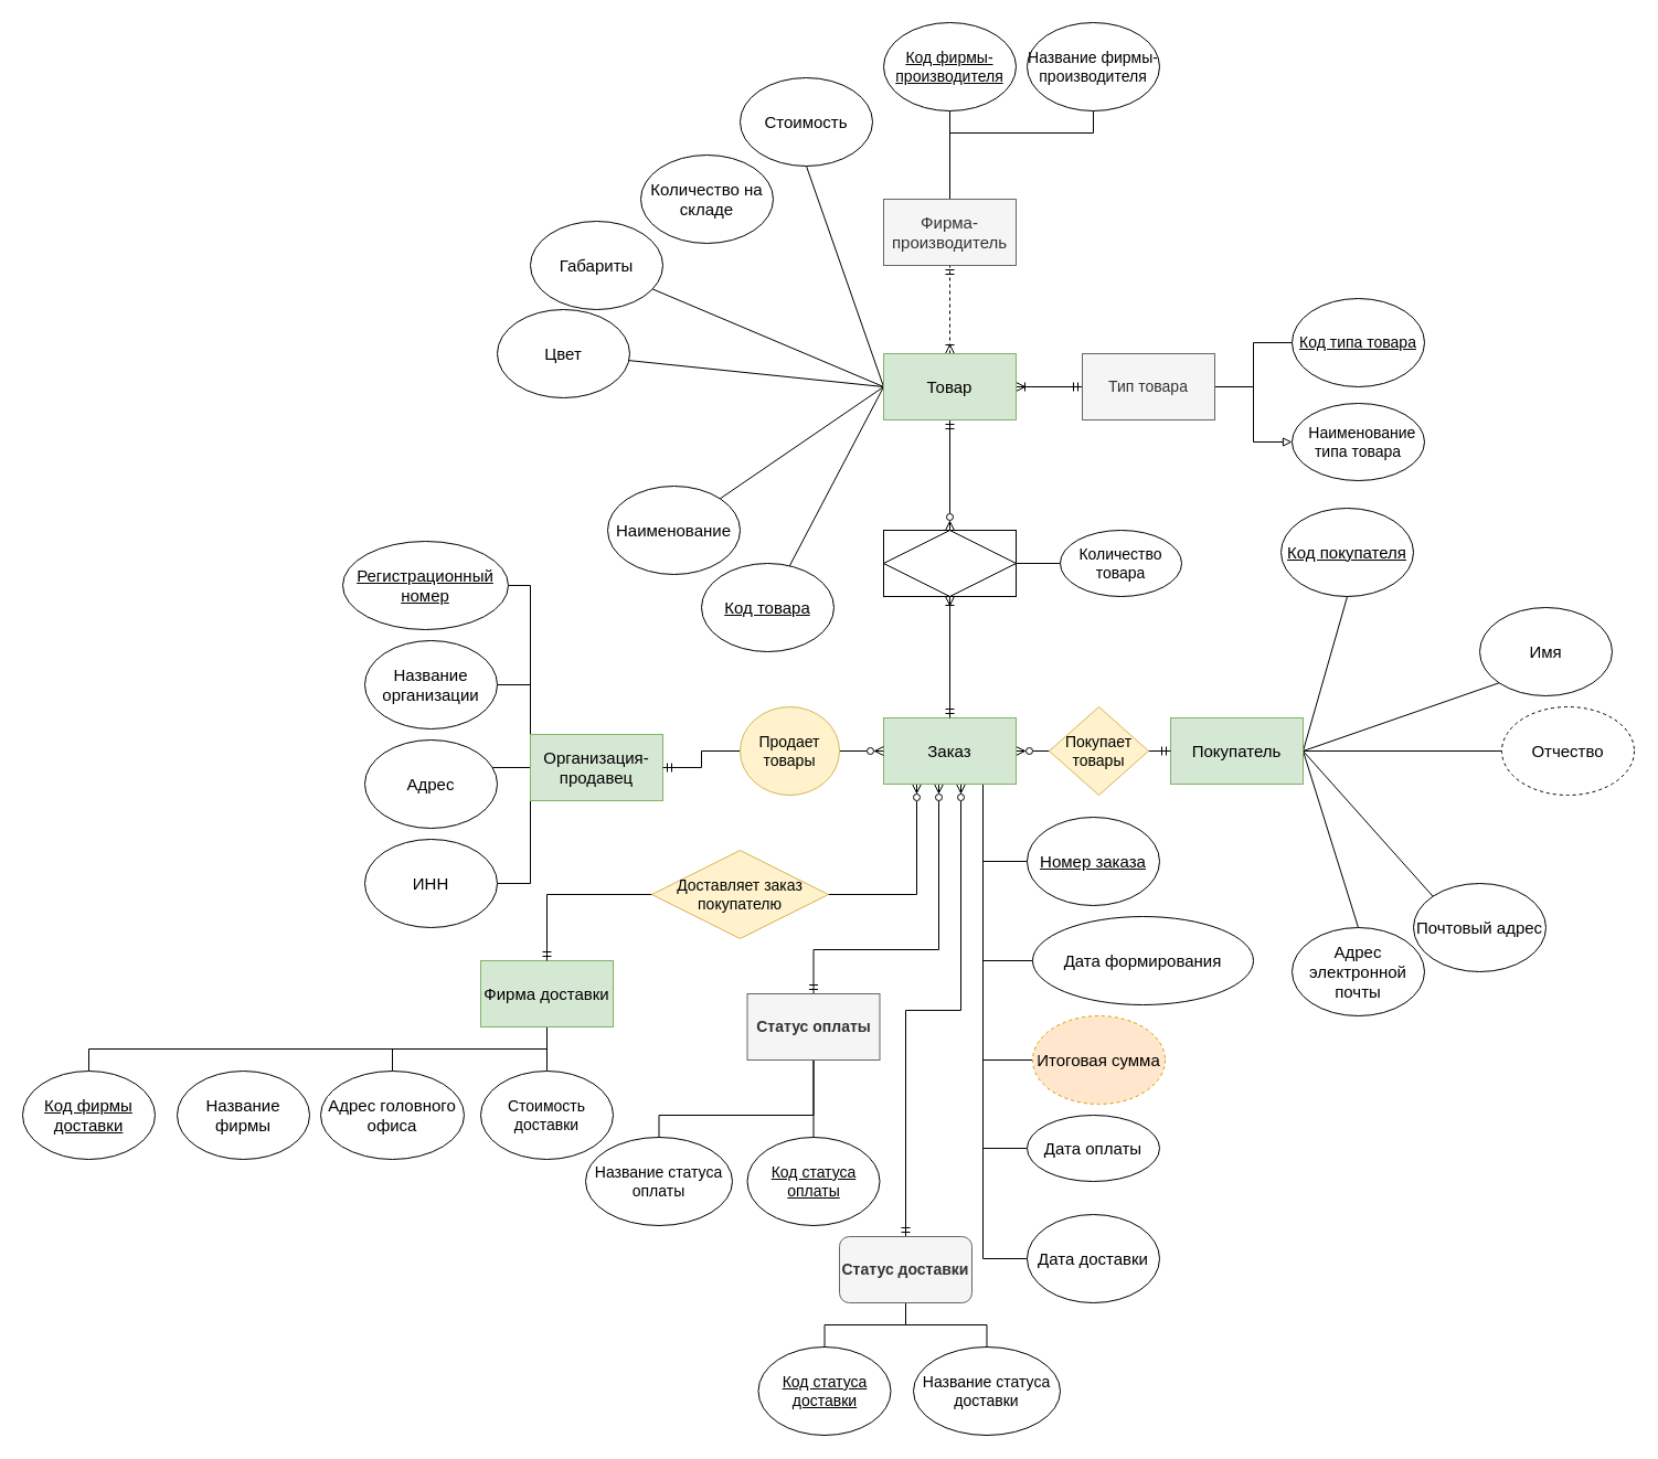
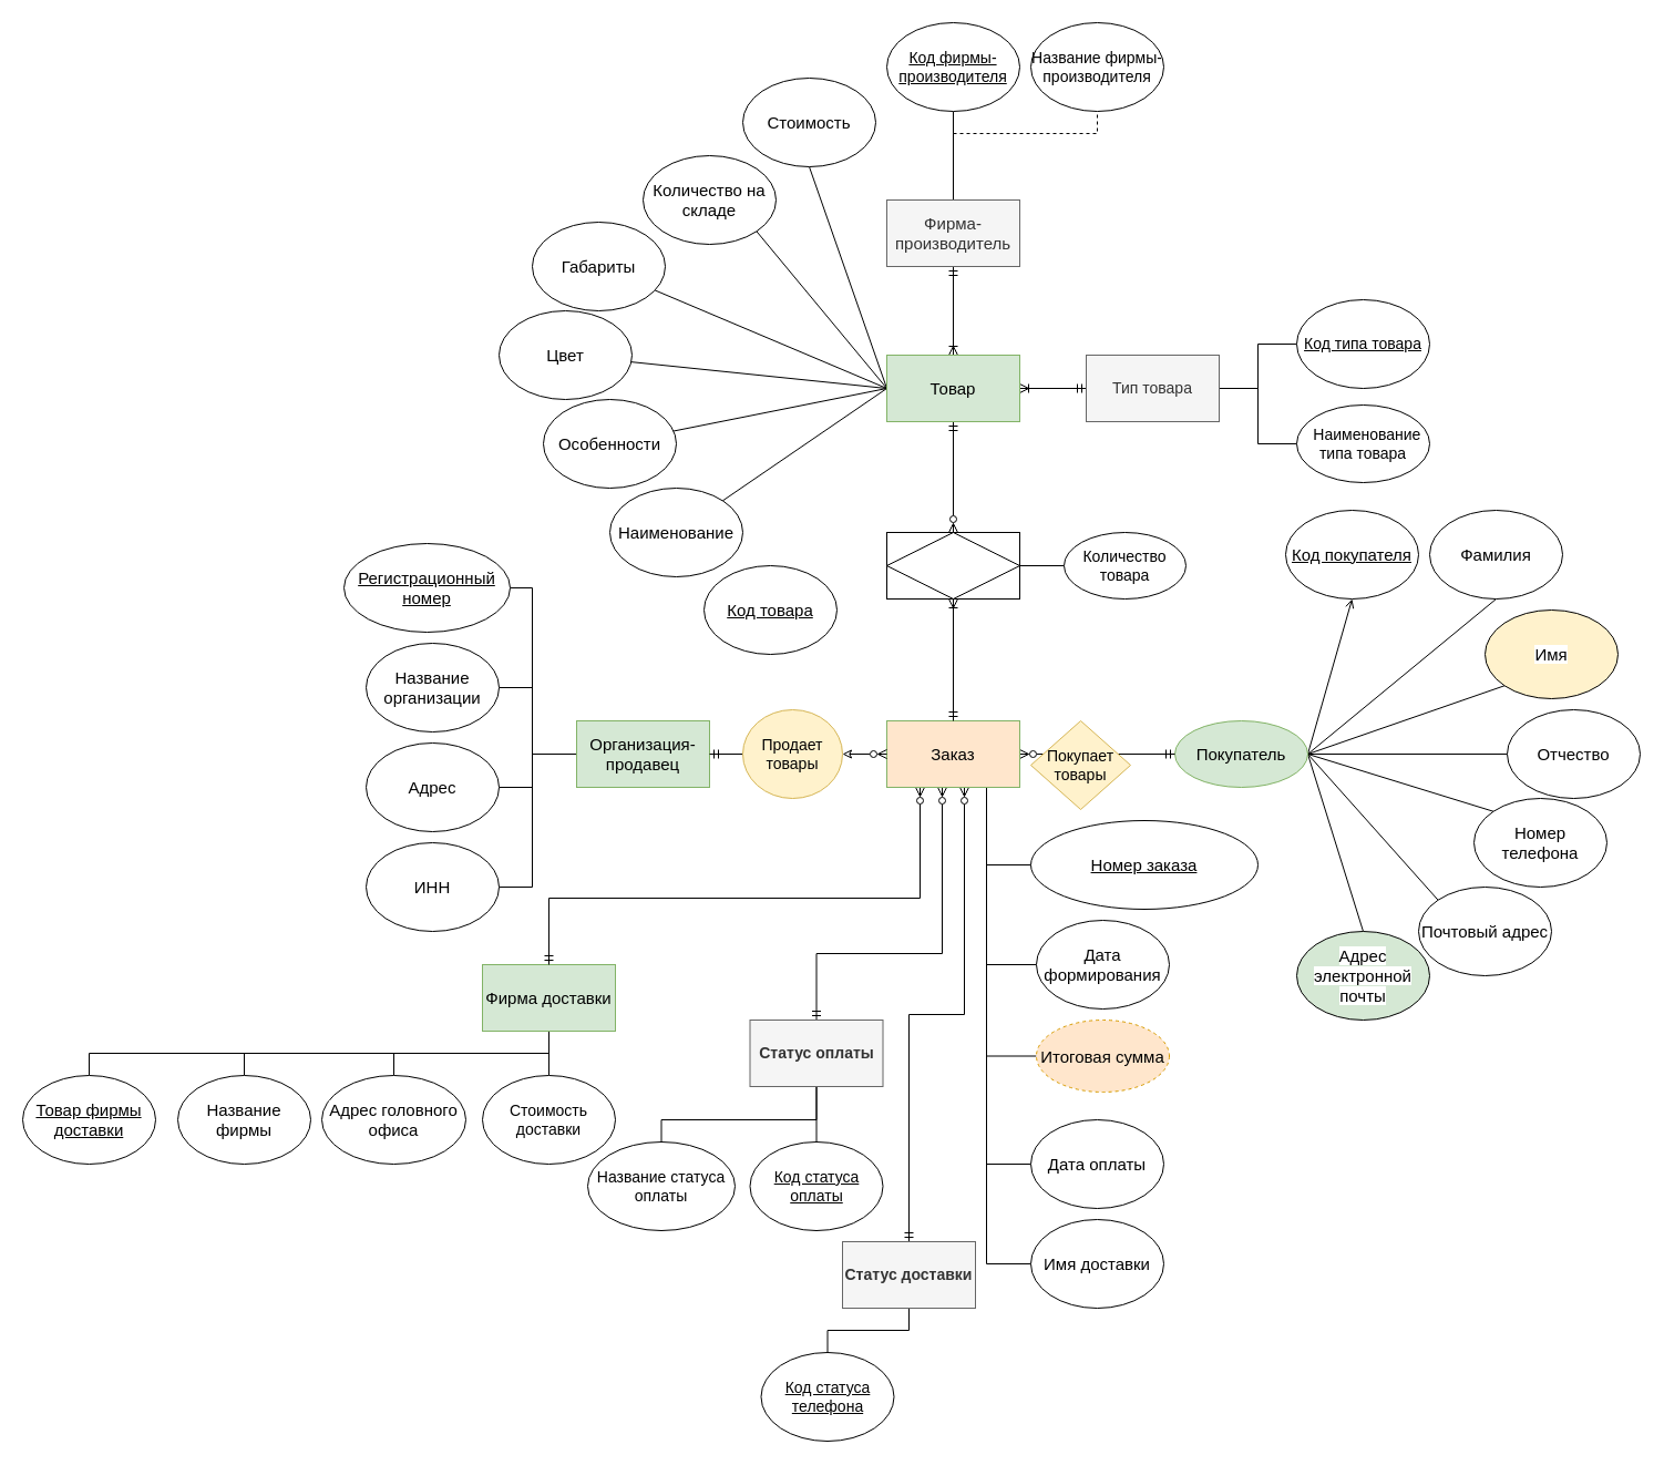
- <mxCell id="59" style="edgeStyle=orthogonalEdgeStyle;rounded=0;orthogonalLoop=1;jettySize=auto;html=1;startArrow=none;startFill=0;endArrow=none;endFill=0;entryX=0.5;entryY=1;entryDx=0;entryDy=0;" edge="1" parent="1" source="60" target="62"><mxGeometry relative="1" as="geometry"><Array as="points"><mxPoint x="860" y="120" /><mxPoint x="990" y="120" /></Array></mxGeometry></mxCell>
+ <mxCell id="59" style="edgeStyle=orthogonalEdgeStyle;rounded=0;orthogonalLoop=1;jettySize=auto;html=1;startArrow=none;startFill=0;endArrow=none;endFill=0;entryX=0.5;entryY=1;entryDx=0;entryDy=0;dashed=1;" edge="1" parent="1" source="60" target="62"><mxGeometry relative="1" as="geometry"><Array as="points"><mxPoint x="860" y="120" /><mxPoint x="990" y="120" /></Array></mxGeometry></mxCell>
- <mxCell id="4" style="edgeStyle=orthogonalEdgeStyle;rounded=0;orthogonalLoop=1;jettySize=auto;html=1;entryX=0.5;entryY=1;entryDx=0;entryDy=0;startArrow=ERoneToMany;startFill=0;endArrow=ERmandOne;endFill=0;dashed=1;" edge="1" parent="1" source="11" target="60"><mxGeometry relative="1" as="geometry" /></mxCell>
+ <mxCell id="4" style="edgeStyle=orthogonalEdgeStyle;rounded=0;orthogonalLoop=1;jettySize=auto;html=1;entryX=0.5;entryY=1;entryDx=0;entryDy=0;startArrow=ERoneToMany;startFill=0;endArrow=ERmandOne;endFill=0;" edge="1" parent="1" source="11" target="60"><mxGeometry relative="1" as="geometry" /></mxCell>
+ <mxCell id="6" style="edgeStyle=none;rounded=0;orthogonalLoop=1;jettySize=auto;html=1;exitX=0;exitY=0.5;exitDx=0;exitDy=0;startArrow=none;startFill=0;endArrow=none;endFill=0;" edge="1" parent="1" source="11" target="57"><mxGeometry relative="1" as="geometry" /></mxCell>
+ <mxCell id="57" value="&lt;span style=&quot;font-family: Arial; font-size: 15px; text-align: left; background-color: rgb(255, 255, 255);&quot;&gt;Особенности&lt;/span&gt;" style="ellipse;whiteSpace=wrap;html=1;" vertex="1" parent="1"><mxGeometry x="490" y="360" width="120" height="80" as="geometry" /></mxCell>
- <mxCell id="49" style="edgeStyle=orthogonalEdgeStyle;rounded=0;orthogonalLoop=1;jettySize=auto;html=1;entryX=0;entryY=0.5;entryDx=0;entryDy=0;startArrow=none;startFill=0;endArrow=block;endFill=0;" edge="1" parent="1" source="50" target="64"><mxGeometry relative="1" as="geometry" /></mxCell>
+ <mxCell id="49" style="edgeStyle=orthogonalEdgeStyle;rounded=0;orthogonalLoop=1;jettySize=auto;html=1;entryX=0;entryY=0.5;entryDx=0;entryDy=0;startArrow=none;startFill=0;endArrow=none;endFill=0;" edge="1" parent="1" source="50" target="64"><mxGeometry relative="1" as="geometry" /></mxCell>
- <mxCell id="9" style="edgeStyle=none;rounded=0;orthogonalLoop=1;jettySize=auto;html=1;exitX=0;exitY=0.5;exitDx=0;exitDy=0;startArrow=none;startFill=0;endArrow=none;endFill=0;" edge="1" parent="1" source="11" target="51"><mxGeometry relative="1" as="geometry" /></mxCell>
+ <mxCell id="9" style="edgeStyle=none;rounded=0;orthogonalLoop=1;jettySize=auto;html=1;exitX=0;exitY=0.5;exitDx=0;exitDy=0;entryX=1;entryY=1;entryDx=0;entryDy=0;startArrow=none;startFill=0;endArrow=none;endFill=0;" edge="1" parent="1" source="11" target="54"><mxGeometry relative="1" as="geometry" /></mxCell>
+ <mxCell id="66" value="&lt;span style=&quot;font-family: Arial; font-size: 15px; text-align: left; background-color: rgb(255, 255, 255);&quot;&gt;Фамилия&lt;/span&gt;" style="ellipse;whiteSpace=wrap;html=1;" vertex="1" parent="1"><mxGeometry x="1290" y="460" width="120" height="80" as="geometry" /></mxCell>
- <mxCell id="12" style="edgeStyle=none;rounded=0;orthogonalLoop=1;jettySize=auto;html=1;entryX=0.5;entryY=1;entryDx=0;entryDy=0;startArrow=none;startFill=0;endArrow=none;endFill=0;exitX=1;exitY=0.5;exitDx=0;exitDy=0;" edge="1" parent="1" source="19" target="65"><mxGeometry relative="1" as="geometry" /></mxCell>
+ <mxCell id="12" style="edgeStyle=none;rounded=0;orthogonalLoop=1;jettySize=auto;html=1;entryX=0.5;entryY=1;entryDx=0;entryDy=0;startArrow=none;startFill=0;endArrow=open;endFill=0;exitX=1;exitY=0.5;exitDx=0;exitDy=0;" edge="1" parent="1" source="19" target="65"><mxGeometry relative="1" as="geometry" /></mxCell>
- <mxCell id="67" value="&lt;span style=&quot;font-family: Arial; font-size: 15px; text-align: left; background-color: rgb(255, 255, 255);&quot;&gt;Имя&lt;/span&gt;" style="ellipse;whiteSpace=wrap;html=1;" vertex="1" parent="1"><mxGeometry x="1340" y="550" width="120" height="80" as="geometry" /></mxCell>
+ <mxCell id="67" value="&lt;span style=&quot;font-family: Arial; font-size: 15px; text-align: left; background-color: rgb(255, 255, 255);&quot;&gt;Имя&lt;/span&gt;" style="ellipse;whiteSpace=wrap;html=1;fillColor=#fff2cc;" vertex="1" parent="1"><mxGeometry x="1340" y="550" width="120" height="80" as="geometry" /></mxCell>
+ <mxCell id="13" style="edgeStyle=none;rounded=0;orthogonalLoop=1;jettySize=auto;html=1;entryX=0.5;entryY=1;entryDx=0;entryDy=0;startArrow=none;startFill=0;endArrow=none;endFill=0;exitX=1;exitY=0.5;exitDx=0;exitDy=0;" edge="1" parent="1" source="19" target="66"><mxGeometry relative="1" as="geometry" /></mxCell>
- <mxCell id="76" value="" style="edgeStyle=orthogonalEdgeStyle;rounded=0;orthogonalLoop=1;jettySize=auto;html=1;entryX=1;entryY=0.5;entryDx=0;entryDy=0;startArrow=ERzeroToMany;startFill=0;endArrow=none;endFill=0;" edge="1" parent="1" source="40" target="77"><mxGeometry relative="1" as="geometry"><mxPoint x="800" y="680" as="sourcePoint" /><mxPoint x="650" y="680" as="targetPoint" /></mxGeometry></mxCell>
+ <mxCell id="76" value="" style="edgeStyle=orthogonalEdgeStyle;rounded=0;orthogonalLoop=1;jettySize=auto;html=1;entryX=1;entryY=0.5;entryDx=0;entryDy=0;startArrow=ERzeroToMany;startFill=0;endArrow=classic;endFill=0;" edge="1" parent="1" source="40" target="77"><mxGeometry relative="1" as="geometry"><mxPoint x="800" y="680" as="sourcePoint" /><mxPoint x="650" y="680" as="targetPoint" /></mxGeometry></mxCell>
- <mxCell id="40" value="&lt;span style=&quot;font-family: Arial; font-size: 15px;&quot;&gt;Заказ&lt;/span&gt;" style="rounded=0;whiteSpace=wrap;html=1;fillColor=#d5e8d4;strokeColor=#82b366;" vertex="1" parent="1"><mxGeometry x="800" y="650" width="120" height="60" as="geometry" /></mxCell>
+ <mxCell id="40" value="&lt;span style=&quot;font-family: Arial; font-size: 15px;&quot;&gt;Заказ&lt;/span&gt;" style="rounded=0;whiteSpace=wrap;html=1;fillColor=#ffe6cc;strokeColor=#82b366;" vertex="1" parent="1"><mxGeometry x="800" y="650" width="120" height="60" as="geometry" /></mxCell>
- <mxCell id="46" value="&lt;font style=&quot;font-size: 14px;&quot;&gt;Покупает товары&lt;/font&gt;" style="rhombus;whiteSpace=wrap;html=1;fillColor=#fff2cc;strokeColor=#d6b656;" vertex="1" parent="1"><mxGeometry x="950" y="640" width="90" height="80" as="geometry" /></mxCell>
+ <mxCell id="46" value="&lt;font style=&quot;font-size: 14px;&quot;&gt;Покупает товары&lt;/font&gt;" style="rhombus;whiteSpace=wrap;html=1;fillColor=#fff2cc;strokeColor=#d6b656;" vertex="1" parent="1"><mxGeometry x="930" y="650" width="90" height="80" as="geometry" /></mxCell>
- <mxCell id="19" value="&lt;span style=&quot;font-family: Arial; font-size: 15px;&quot;&gt;Покупатель&lt;/span&gt;" style="rounded=0;whiteSpace=wrap;html=1;fillColor=#d5e8d4;strokeColor=#82b366;" vertex="1" parent="1"><mxGeometry x="1060" y="650" width="120" height="60" as="geometry" /></mxCell>
+ <mxCell id="19" value="&lt;span style=&quot;font-family: Arial; font-size: 15px;&quot;&gt;Покупатель&lt;/span&gt;" style="ellipse;whiteSpace=wrap;html=1;fillColor=#d5e8d4;strokeColor=#82b366;" vertex="1" parent="1"><mxGeometry x="1060" y="650" width="120" height="60" as="geometry" /></mxCell>
- <mxCell id="68" value="&lt;span style=&quot;font-family: Arial; font-size: 15px; text-align: left; background-color: rgb(255, 255, 255);&quot;&gt;Отчество&lt;/span&gt;" style="ellipse;whiteSpace=wrap;html=1;dashed=1;" vertex="1" parent="1"><mxGeometry x="1360" y="640" width="120" height="80" as="geometry" /></mxCell>
+ <mxCell id="68" value="&lt;span style=&quot;font-family: Arial; font-size: 15px; text-align: left; background-color: rgb(255, 255, 255);&quot;&gt;Отчество&lt;/span&gt;" style="ellipse;whiteSpace=wrap;html=1;" vertex="1" parent="1"><mxGeometry x="1360" y="640" width="120" height="80" as="geometry" /></mxCell>
- <mxCell id="24" value="&lt;span style=&quot;font-family: Arial; font-size: 15px;&quot;&gt;Организация-продавец&lt;/span&gt;" style="rounded=0;whiteSpace=wrap;html=1;fillColor=#d5e8d4;strokeColor=#82b366;" vertex="1" parent="1"><mxGeometry x="480" y="665" width="120" height="60" as="geometry" /></mxCell>
+ <mxCell id="24" value="&lt;span style=&quot;font-family: Arial; font-size: 15px;&quot;&gt;Организация-продавец&lt;/span&gt;" style="rounded=0;whiteSpace=wrap;html=1;fillColor=#d5e8d4;strokeColor=#82b366;" vertex="1" parent="1"><mxGeometry x="520" y="650" width="120" height="60" as="geometry" /></mxCell>
+ <mxCell id="16" style="edgeStyle=none;rounded=0;orthogonalLoop=1;jettySize=auto;html=1;entryX=0;entryY=0;entryDx=0;entryDy=0;startArrow=none;startFill=0;endArrow=none;endFill=0;exitX=1;exitY=0.5;exitDx=0;exitDy=0;" edge="1" parent="1" source="19" target="69"><mxGeometry relative="1" as="geometry" /></mxCell>
+ <mxCell id="69" value="&lt;span style=&quot;font-family: Arial; font-size: 15px; text-align: left; background-color: rgb(255, 255, 255);&quot;&gt;Номер телефона&lt;/span&gt;" style="ellipse;whiteSpace=wrap;html=1;" vertex="1" parent="1"><mxGeometry x="1330" y="720" width="120" height="80" as="geometry" /></mxCell>
- <mxCell id="81" value="&lt;span style=&quot;font-family: Arial; font-size: 15px; text-align: left; background-color: rgb(255, 255, 255);&quot;&gt;&lt;u&gt;Номер заказа&lt;/u&gt;&lt;/span&gt;" style="ellipse;whiteSpace=wrap;html=1;labelBackgroundColor=none;fontSize=14;" vertex="1" parent="1"><mxGeometry x="930" y="740" width="120" height="80" as="geometry" /></mxCell>
+ <mxCell id="81" value="&lt;span style=&quot;font-family: Arial; font-size: 15px; text-align: left; background-color: rgb(255, 255, 255);&quot;&gt;&lt;u&gt;Номер заказа&lt;/u&gt;&lt;/span&gt;" style="ellipse;whiteSpace=wrap;html=1;labelBackgroundColor=none;fontSize=14;" vertex="1" parent="1"><mxGeometry x="930" y="740" width="205" height="80" as="geometry" /></mxCell>
- <mxCell id="47" value="&lt;font style=&quot;font-size: 14px;&quot;&gt;Доставляет заказ покупателю&lt;/font&gt;" style="rhombus;whiteSpace=wrap;html=1;fillColor=#fff2cc;strokeColor=#d6b656;" vertex="1" parent="1"><mxGeometry x="590" y="770" width="160" height="80" as="geometry" /></mxCell>
- <mxCell id="83" value="&lt;span style=&quot;font-family: Arial; font-size: 15px; text-align: left; background-color: rgb(255, 255, 255);&quot;&gt;Дата формирования&lt;/span&gt;" style="ellipse;whiteSpace=wrap;html=1;labelBackgroundColor=none;fontSize=14;" vertex="1" parent="1"><mxGeometry x="935" y="830" width="200" height="80" as="geometry" /></mxCell>
+ <mxCell id="83" value="&lt;span style=&quot;font-family: Arial; font-size: 15px; text-align: left; background-color: rgb(255, 255, 255);&quot;&gt;Дата формирования&lt;/span&gt;" style="ellipse;whiteSpace=wrap;html=1;labelBackgroundColor=none;fontSize=14;" vertex="1" parent="1"><mxGeometry x="935" y="830" width="120" height="80" as="geometry" /></mxCell>
- <mxCell id="71" value="&lt;span style=&quot;font-family: Arial; font-size: 15px; text-align: left; background-color: rgb(255, 255, 255);&quot;&gt;Адрес электронной почты&lt;/span&gt;" style="ellipse;whiteSpace=wrap;html=1;" vertex="1" parent="1"><mxGeometry x="1170" y="840" width="120" height="80" as="geometry" /></mxCell>
+ <mxCell id="71" value="&lt;span style=&quot;font-family: Arial; font-size: 15px; text-align: left; background-color: rgb(255, 255, 255);&quot;&gt;Адрес электронной почты&lt;/span&gt;" style="ellipse;whiteSpace=wrap;html=1;fillColor=#d5e8d4;" vertex="1" parent="1"><mxGeometry x="1170" y="840" width="120" height="80" as="geometry" /></mxCell>
- <mxCell id="88" value="&lt;b&gt;Статус оплаты&lt;/b&gt;" style="rounded=0;whiteSpace=wrap;html=1;labelBackgroundColor=none;fontSize=14;fillColor=#f5f5f5;fontColor=#333333;strokeColor=#666666;" vertex="1" parent="1"><mxGeometry x="676.5" y="900" width="120" height="60" as="geometry" /></mxCell>
+ <mxCell id="88" value="&lt;b&gt;Статус оплаты&lt;/b&gt;" style="rounded=0;whiteSpace=wrap;html=1;labelBackgroundColor=none;fontSize=14;fillColor=#f5f5f5;fontColor=#333333;strokeColor=#666666;" vertex="1" parent="1"><mxGeometry x="676.5" y="920" width="120" height="60" as="geometry" /></mxCell>
+ <mxCell id="26" style="edgeStyle=orthogonalEdgeStyle;rounded=0;orthogonalLoop=1;jettySize=auto;html=1;fontSize=14;startArrow=none;startFill=0;endArrow=none;endFill=0;" edge="1" parent="1" source="29" target="79"><mxGeometry relative="1" as="geometry"><Array as="points"><mxPoint x="495" y="950" /><mxPoint x="220" y="950" /></Array></mxGeometry></mxCell>
- <mxCell id="82" value="&lt;span style=&quot;font-family: Arial; font-size: 15px; text-align: left;&quot;&gt;Итоговая сумма&lt;/span&gt;" style="ellipse;whiteSpace=wrap;html=1;labelBackgroundColor=none;fontSize=14;fillColor=#ffe6cc;strokeColor=#d79b00;dashed=1;" vertex="1" parent="1"><mxGeometry x="935" y="920" width="120" height="80" as="geometry" /></mxCell>
+ <mxCell id="82" value="&lt;span style=&quot;font-family: Arial; font-size: 15px; text-align: left;&quot;&gt;Итоговая сумма&lt;/span&gt;" style="ellipse;whiteSpace=wrap;html=1;labelBackgroundColor=none;fontSize=14;fillColor=#ffe6cc;strokeColor=#d79b00;dashed=1;" vertex="1" parent="1"><mxGeometry x="935" y="920" width="120" height="65" as="geometry" /></mxCell>
- <mxCell id="78" value="&lt;span style=&quot;font-family: Arial; font-size: 15px; text-align: left; background-color: rgb(255, 255, 255);&quot;&gt;&lt;u&gt;Код фирмы доставки&lt;/u&gt;&lt;/span&gt;" style="ellipse;whiteSpace=wrap;html=1;labelBackgroundColor=none;fontSize=14;" vertex="1" parent="1"><mxGeometry x="20" y="970" width="120" height="80" as="geometry" /></mxCell>
+ <mxCell id="78" value="&lt;span style=&quot;font-family: Arial; font-size: 15px; text-align: left; background-color: rgb(255, 255, 255);&quot;&gt;&lt;u&gt;Товар фирмы доставки&lt;/u&gt;&lt;/span&gt;" style="ellipse;whiteSpace=wrap;html=1;labelBackgroundColor=none;fontSize=14;" vertex="1" parent="1"><mxGeometry x="20" y="970" width="120" height="80" as="geometry" /></mxCell>
- <mxCell id="84" value="&lt;span style=&quot;font-family: Arial; font-size: 15px; text-align: left; background-color: rgb(255, 255, 255);&quot;&gt;Дата оплаты&lt;/span&gt;" style="ellipse;whiteSpace=wrap;html=1;labelBackgroundColor=none;fontSize=14;" vertex="1" parent="1"><mxGeometry x="930" y="1010" width="120" height="60" as="geometry" /></mxCell>
+ <mxCell id="84" value="&lt;span style=&quot;font-family: Arial; font-size: 15px; text-align: left; background-color: rgb(255, 255, 255);&quot;&gt;Дата оплаты&lt;/span&gt;" style="ellipse;whiteSpace=wrap;html=1;labelBackgroundColor=none;fontSize=14;" vertex="1" parent="1"><mxGeometry x="930" y="1010" width="120" height="80" as="geometry" /></mxCell>
- <mxCell id="85" value="&lt;span style=&quot;font-family: Arial; font-size: 15px; text-align: left; background-color: rgb(255, 255, 255);&quot;&gt;Дата доставки&lt;/span&gt;" style="ellipse;whiteSpace=wrap;html=1;labelBackgroundColor=none;fontSize=14;" vertex="1" parent="1"><mxGeometry x="930" y="1100" width="120" height="80" as="geometry" /></mxCell>
+ <mxCell id="85" value="&lt;span style=&quot;font-family: Arial; font-size: 15px; text-align: left; background-color: rgb(255, 255, 255);&quot;&gt;Имя доставки&lt;/span&gt;" style="ellipse;whiteSpace=wrap;html=1;labelBackgroundColor=none;fontSize=14;" vertex="1" parent="1"><mxGeometry x="930" y="1100" width="120" height="80" as="geometry" /></mxCell>
- <mxCell id="93" value="&lt;b&gt;Статус доставки&lt;/b&gt;" style="whiteSpace=wrap;html=1;labelBackgroundColor=none;fontSize=14;fillColor=#f5f5f5;fontColor=#333333;strokeColor=#666666;rounded=1;" vertex="1" parent="1"><mxGeometry x="760" y="1120" width="120" height="60" as="geometry" /></mxCell>
+ <mxCell id="93" value="&lt;b&gt;Статус доставки&lt;/b&gt;" style="rounded=0;whiteSpace=wrap;html=1;labelBackgroundColor=none;fontSize=14;fillColor=#f5f5f5;fontColor=#333333;strokeColor=#666666;" vertex="1" parent="1"><mxGeometry x="760" y="1120" width="120" height="60" as="geometry" /></mxCell>
- <mxCell id="92" style="edgeStyle=orthogonalEdgeStyle;rounded=0;orthogonalLoop=1;jettySize=auto;html=1;fontSize=14;startArrow=none;startFill=0;endArrow=none;endFill=0;" edge="1" parent="1" source="93" target="95"><mxGeometry relative="1" as="geometry" /></mxCell>
- <mxCell id="94" value="&lt;u&gt;Код статуса доставки&lt;/u&gt;" style="ellipse;whiteSpace=wrap;html=1;labelBackgroundColor=none;fontSize=14;" vertex="1" parent="1"><mxGeometry x="686.5" y="1220" width="120" height="80" as="geometry" /></mxCell>
+ <mxCell id="94" value="&lt;u&gt;Код статуса телефона&lt;/u&gt;" style="ellipse;whiteSpace=wrap;html=1;labelBackgroundColor=none;fontSize=14;" vertex="1" parent="1"><mxGeometry x="686.5" y="1220" width="120" height="80" as="geometry" /></mxCell>
- <mxCell id="95" value="Название статуса доставки" style="ellipse;whiteSpace=wrap;html=1;labelBackgroundColor=none;fontSize=14;" vertex="1" parent="1"><mxGeometry x="827" y="1220" width="133" height="80" as="geometry" /></mxCell>
